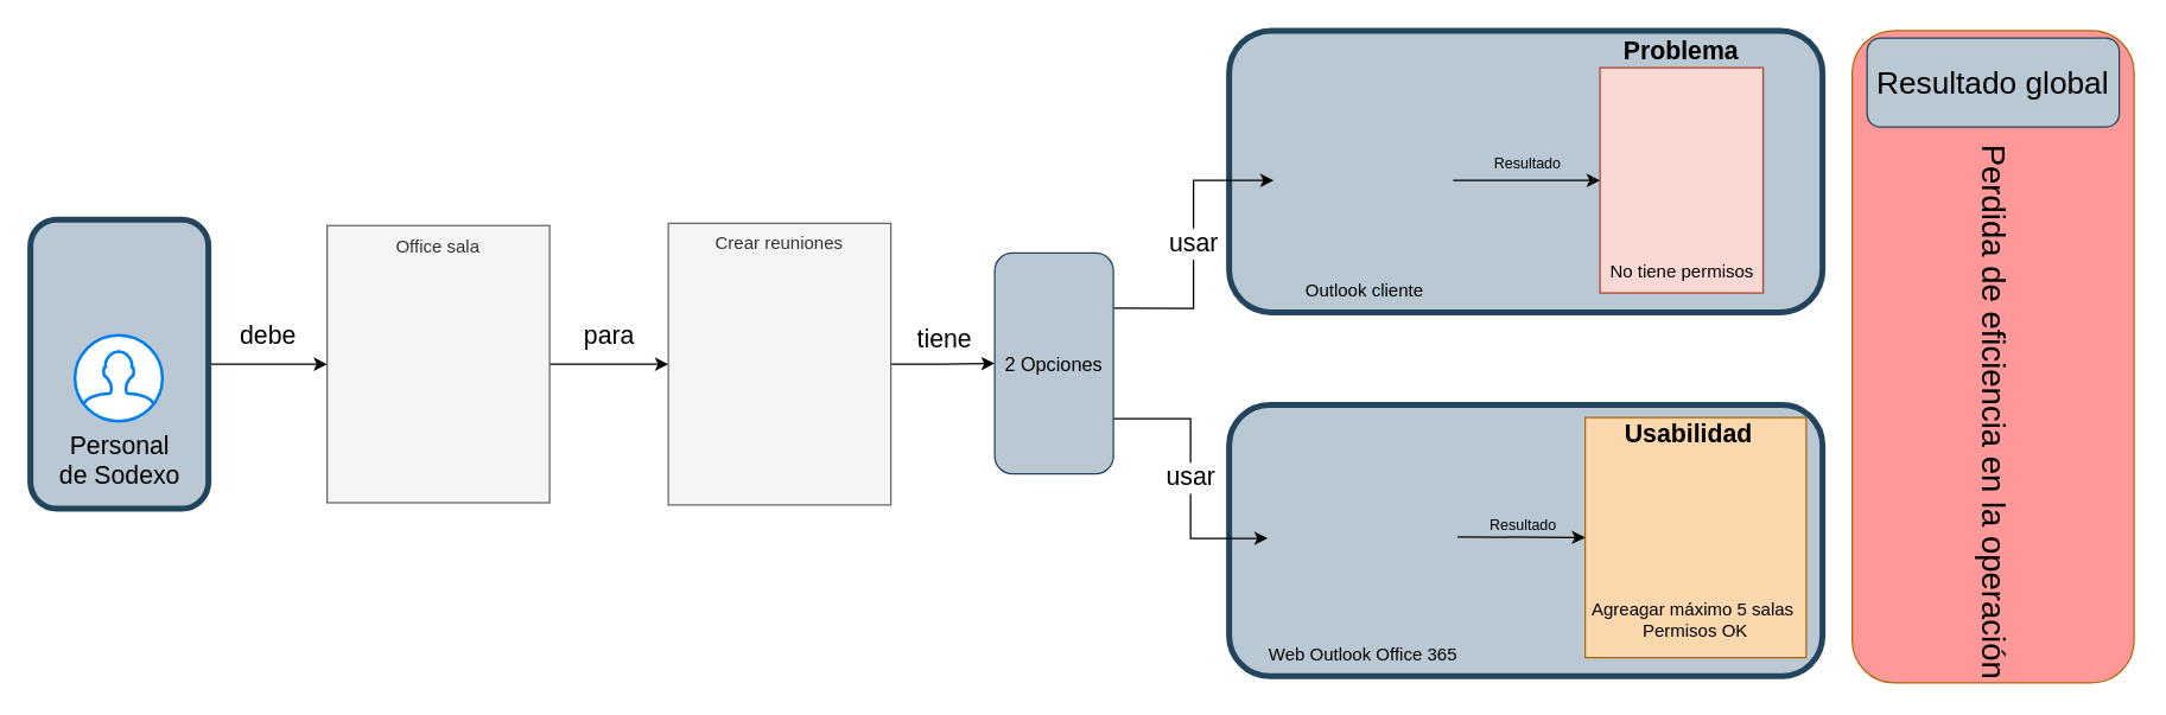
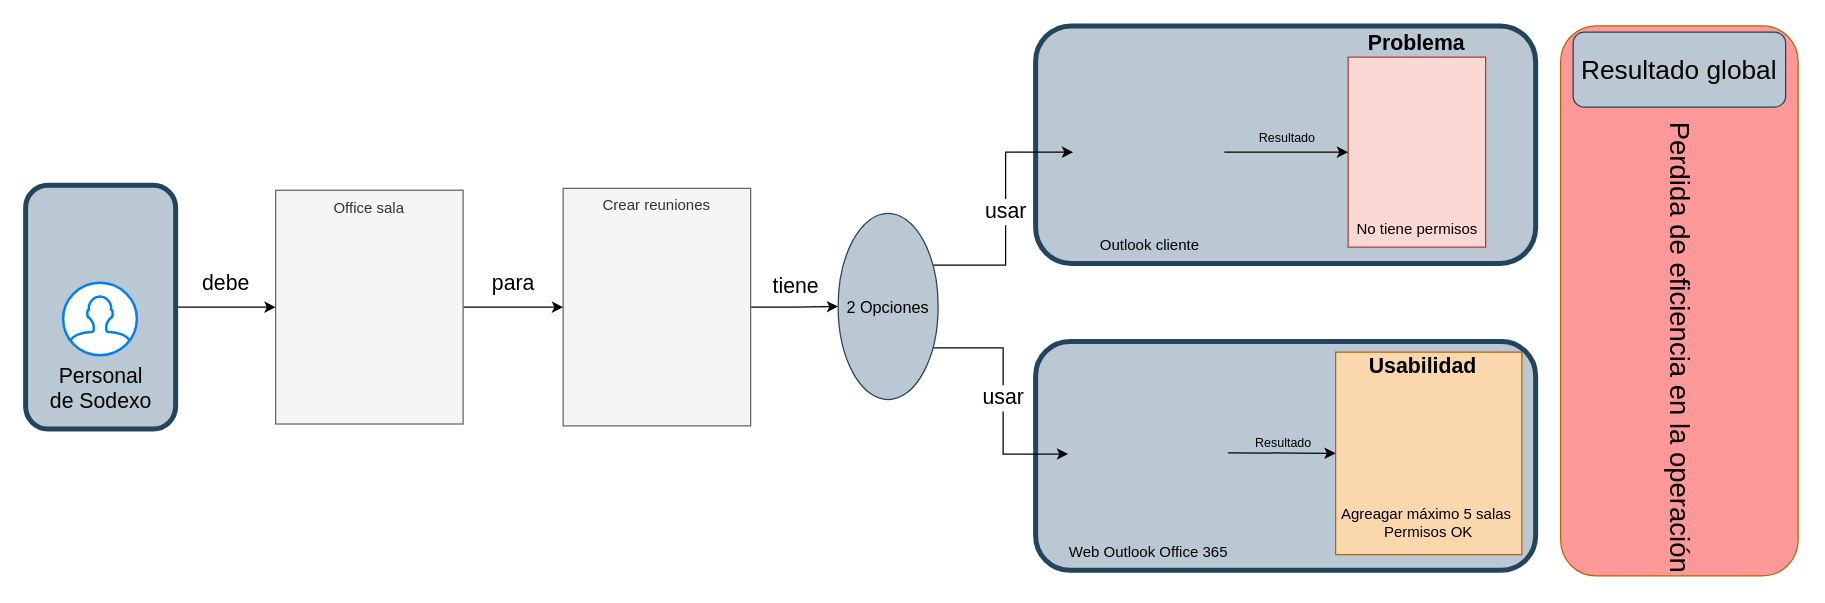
- <mxCell id="26" value="2 Opciones" style="rounded=1;whiteSpace=wrap;html=1;labelBackgroundColor=none;strokeColor=#23445d;fillColor=#bac8d3;fontSize=13;strokeWidth=1;" vertex="1" parent="1"><mxGeometry x="670" y="170" width="80" height="149" as="geometry" /></mxCell>
+ <mxCell id="26" value="2 Opciones" style="ellipse;whiteSpace=wrap;html=1;labelBackgroundColor=none;strokeColor=#23445d;fillColor=#bac8d3;fontSize=13;strokeWidth=1;" vertex="1" parent="1"><mxGeometry x="670" y="170" width="80" height="149" as="geometry" /></mxCell>
